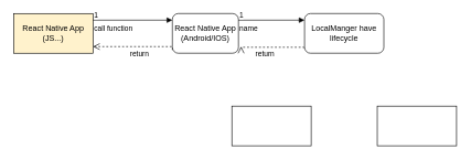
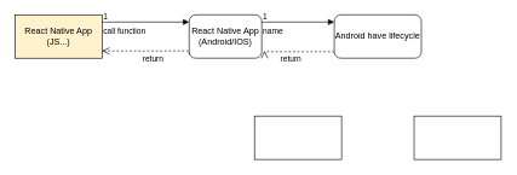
- <mxCell id="4" value="LocalManger have lifecycle" style="rounded=1;whiteSpace=wrap;html=1;" vertex="1" parent="1"><mxGeometry x="460" y="20" width="120" height="60" as="geometry" /></mxCell>
+ <mxCell id="4" value="Android have lifecycle" style="rounded=1;whiteSpace=wrap;html=1;" vertex="1" parent="1"><mxGeometry x="460" y="20" width="120" height="60" as="geometry" /></mxCell>
